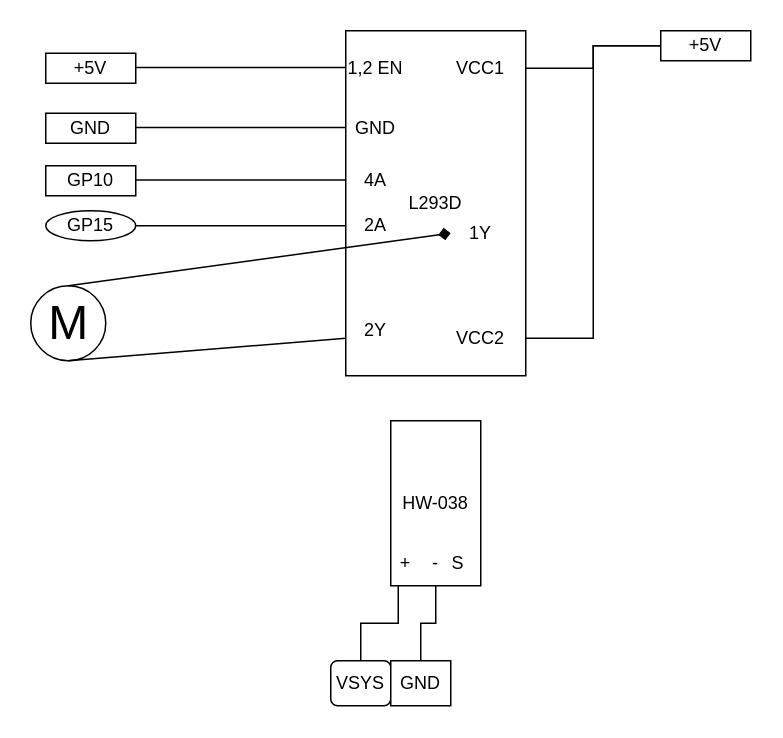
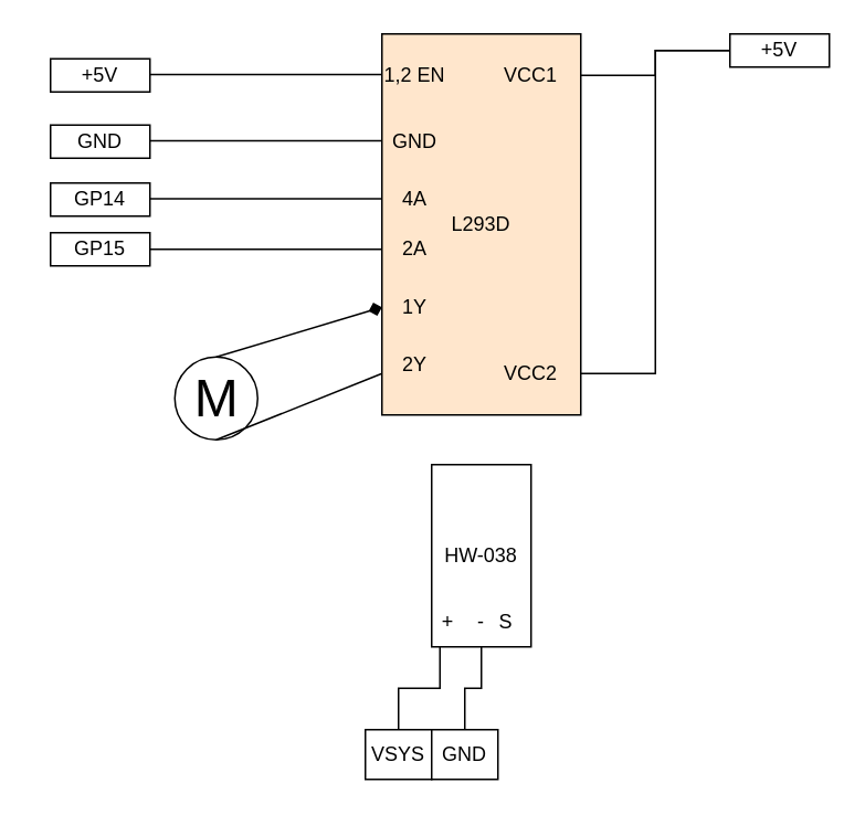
- <mxCell id="2" value="GP10" style="rounded=0;whiteSpace=wrap;html=1;" parent="1" vertex="1"><mxGeometry x="30" y="110" width="60" height="20" as="geometry" /></mxCell>
+ <mxCell id="2" value="GP14" style="rounded=0;whiteSpace=wrap;html=1;" parent="1" vertex="1"><mxGeometry x="30" y="110" width="60" height="20" as="geometry" /></mxCell>
- <mxCell id="4" value="L293D" style="rounded=0;whiteSpace=wrap;html=1;" parent="1" vertex="1"><mxGeometry x="230" y="20" width="120" height="230" as="geometry" /></mxCell>
+ <mxCell id="4" value="L293D" style="rounded=0;whiteSpace=wrap;html=1;fillColor=#ffe6cc;" parent="1" vertex="1"><mxGeometry x="230" y="20" width="120" height="230" as="geometry" /></mxCell>
- <mxCell id="3" value="GP15" style="ellipse;whiteSpace=wrap;html=1;" parent="1" vertex="1"><mxGeometry x="30" y="140" width="60" height="20" as="geometry" /></mxCell>
+ <mxCell id="3" value="GP15" style="rounded=0;whiteSpace=wrap;html=1;" parent="1" vertex="1"><mxGeometry x="30" y="140" width="60" height="20" as="geometry" /></mxCell>
- <mxCell id="13" value="1Y" style="text;html=1;align=center;verticalAlign=middle;whiteSpace=wrap;rounded=0;" parent="1" vertex="1"><mxGeometry x="300" y="140" width="40" height="30" as="geometry" /></mxCell>
+ <mxCell id="13" value="1Y" style="text;html=1;align=center;verticalAlign=middle;whiteSpace=wrap;rounded=0;" parent="1" vertex="1"><mxGeometry x="230" y="170" width="40" height="30" as="geometry" /></mxCell>
- <mxCell id="12" value="M" style="verticalLabelPosition=middle;shadow=0;dashed=0;align=center;html=1;verticalAlign=middle;strokeWidth=1;shape=ellipse;fontSize=32;perimeter=ellipsePerimeter;" parent="1" vertex="1"><mxGeometry x="20" y="190" width="50" height="50" as="geometry" /></mxCell>
+ <mxCell id="12" value="M" style="verticalLabelPosition=middle;shadow=0;dashed=0;align=center;html=1;verticalAlign=middle;strokeWidth=1;shape=ellipse;fontSize=32;perimeter=ellipsePerimeter;" parent="1" vertex="1"><mxGeometry x="105" y="215" width="50" height="50" as="geometry" /></mxCell>
- <mxCell id="30" value="VSYS" style="whiteSpace=wrap;html=1;rounded=1;" parent="1" vertex="1"><mxGeometry x="220" y="440" width="40" height="30" as="geometry" /></mxCell>
+ <mxCell id="30" value="VSYS" style="rounded=0;whiteSpace=wrap;html=1;" parent="1" vertex="1"><mxGeometry x="220" y="440" width="40" height="30" as="geometry" /></mxCell>
